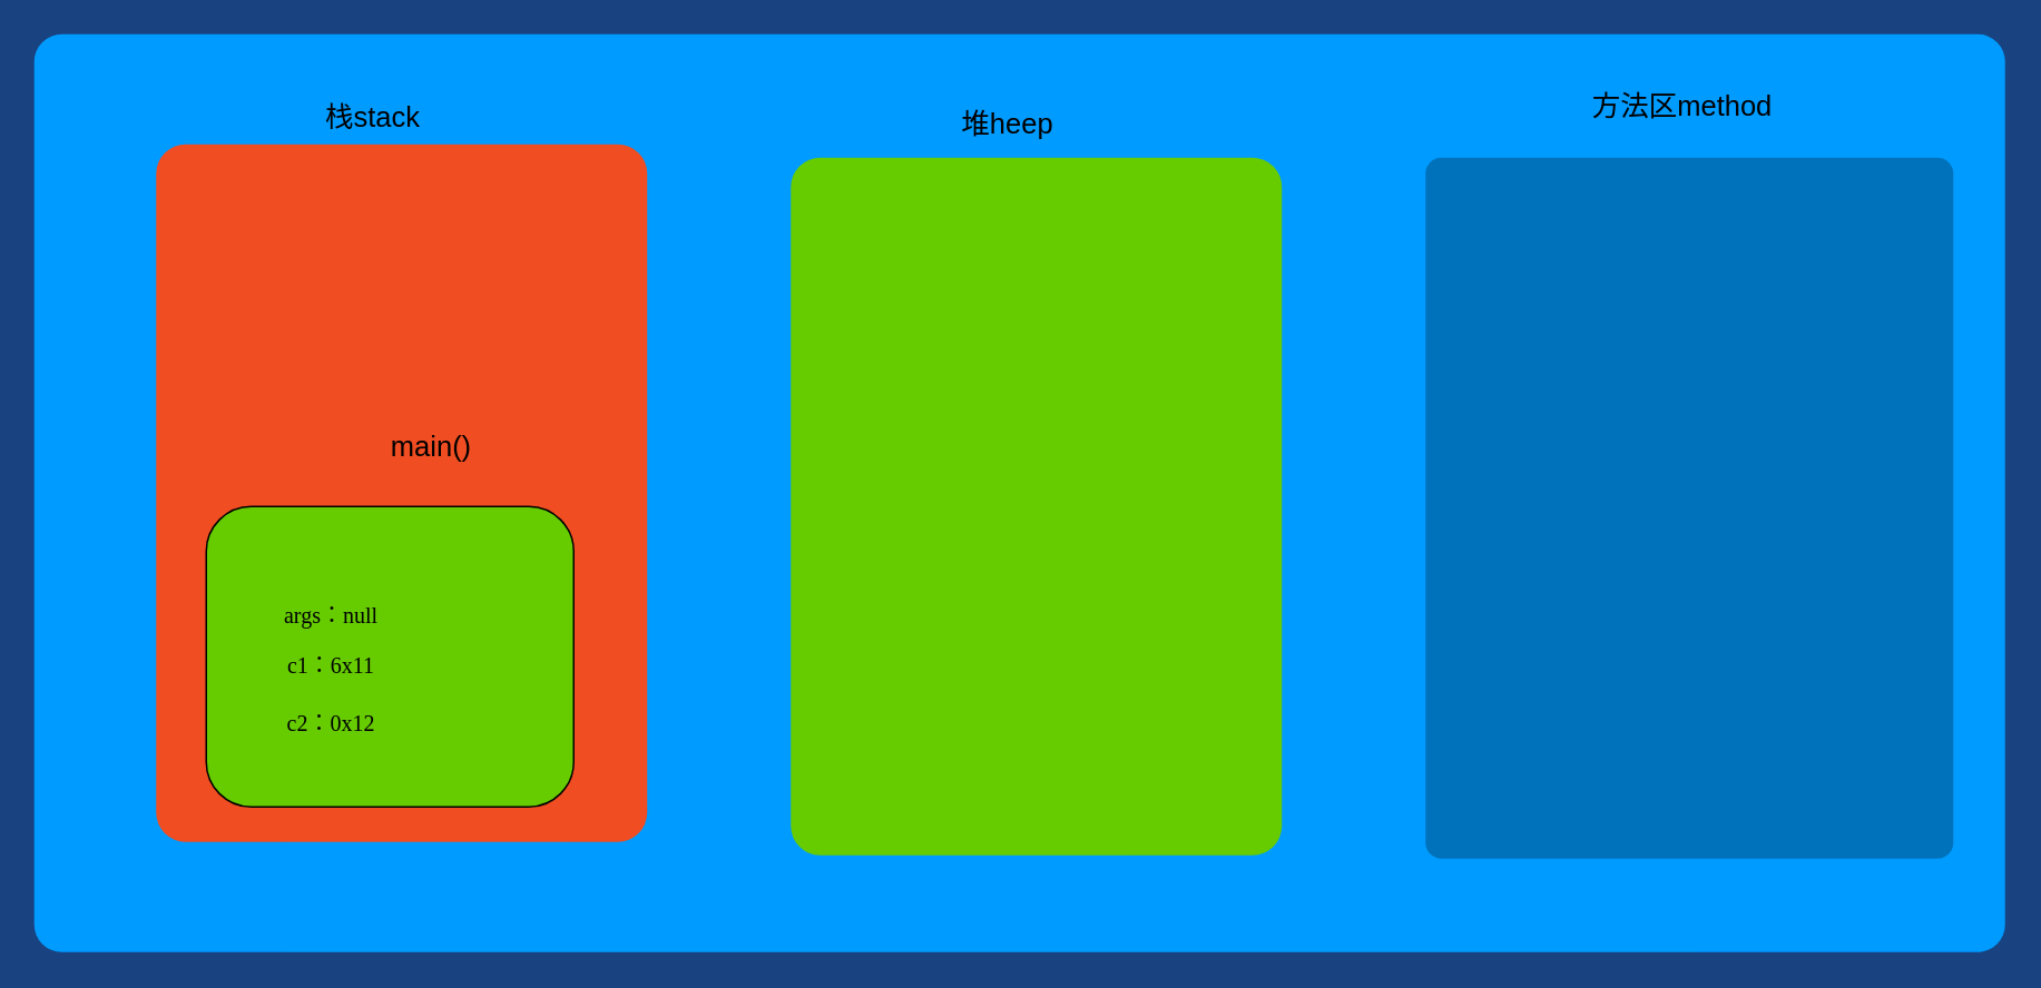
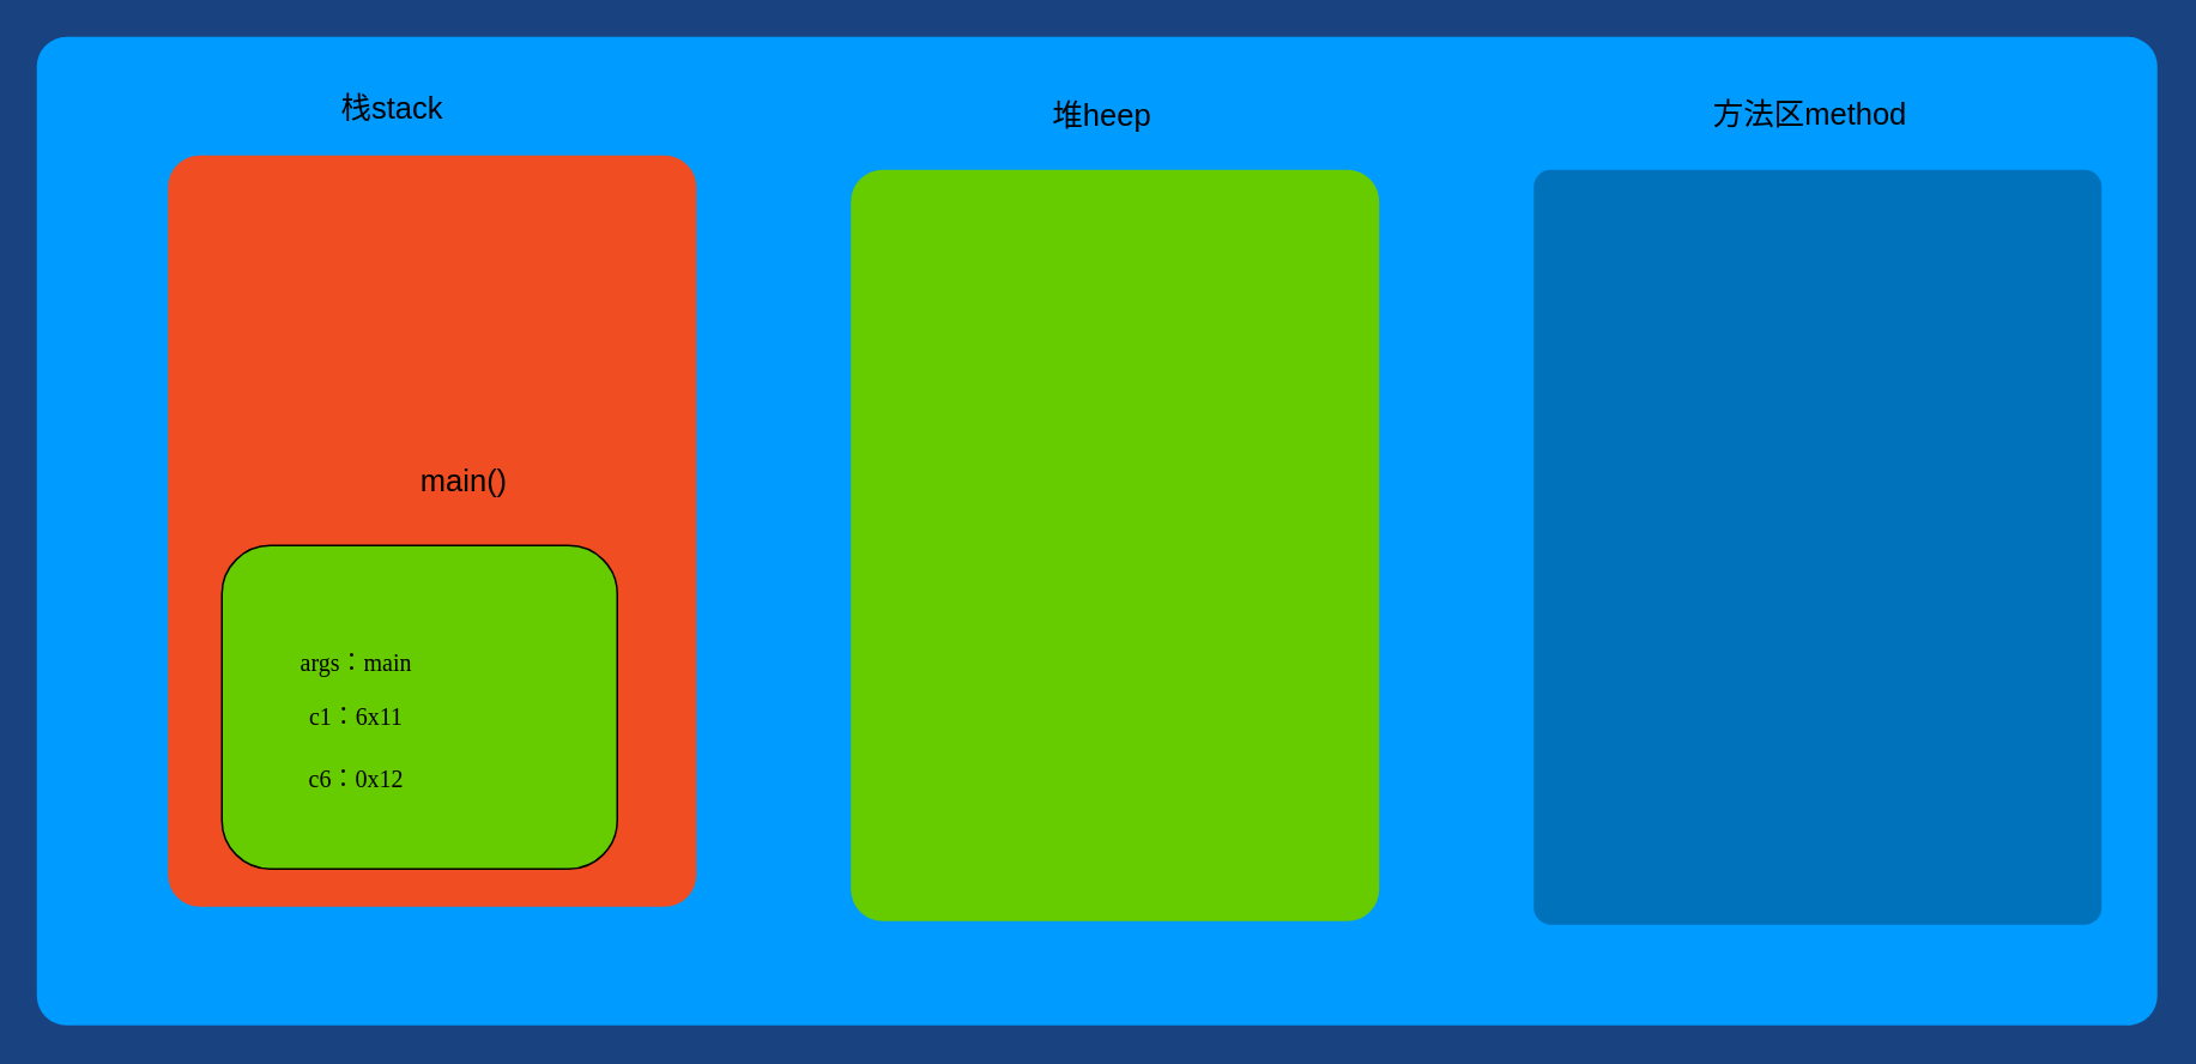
- <mxCell id="8" value="栈stack" style="text;html=1;strokeColor=none;fillColor=none;align=center;verticalAlign=middle;whiteSpace=wrap;rounded=0;strokeWidth=5;fontSize=17;" vertex="1" parent="1"><mxGeometry x="193" y="56" width="60" height="30" as="geometry" /></mxCell>
+ <mxCell id="8" value="栈stack" style="text;html=1;strokeColor=none;fillColor=none;align=center;verticalAlign=middle;whiteSpace=wrap;rounded=0;strokeWidth=5;fontSize=17;" vertex="1" parent="1"><mxGeometry x="188" y="46" width="60" height="30" as="geometry" /></mxCell>
- <mxCell id="12" value="堆heep" style="text;html=1;strokeColor=none;fillColor=none;align=center;verticalAlign=middle;whiteSpace=wrap;rounded=0;strokeWidth=5;fontSize=17;" vertex="1" parent="1"><mxGeometry x="573" y="60" width="60" height="30" as="geometry" /></mxCell>
+ <mxCell id="12" value="堆heep" style="text;html=1;strokeColor=none;fillColor=none;align=center;verticalAlign=middle;whiteSpace=wrap;rounded=0;strokeWidth=5;fontSize=17;" vertex="1" parent="1"><mxGeometry x="583" y="50" width="60" height="30" as="geometry" /></mxCell>
- <mxCell id="11" value="&lt;p class=&quot;MsoNormal&quot;&gt;&lt;span style=&quot;font-size: 10pt&quot;&gt;args：null&lt;/span&gt;&lt;/p&gt;" style="text;html=1;strokeColor=none;fillColor=none;align=center;verticalAlign=middle;whiteSpace=wrap;rounded=0;fontSize=17;fontFamily=Comic Sans MS;" vertex="1" parent="1"><mxGeometry x="143" y="353" width="110" height="30" as="geometry" /></mxCell>
+ <mxCell id="11" value="&lt;p class=&quot;MsoNormal&quot;&gt;&lt;span style=&quot;font-size: 10pt&quot;&gt;args：main&lt;/span&gt;&lt;/p&gt;" style="text;html=1;strokeColor=none;fillColor=none;align=center;verticalAlign=middle;whiteSpace=wrap;rounded=0;fontSize=17;fontFamily=Comic Sans MS;" vertex="1" parent="1"><mxGeometry x="143" y="353" width="110" height="30" as="geometry" /></mxCell>
- <mxCell id="10" value="&lt;p class=&quot;MsoNormal&quot;&gt;&lt;span style=&quot;font-size: 10pt&quot;&gt;c2：0x12&lt;/span&gt;&lt;/p&gt;" style="text;html=1;strokeColor=none;fillColor=none;align=center;verticalAlign=middle;whiteSpace=wrap;rounded=0;fontSize=17;fontFamily=Comic Sans MS;" vertex="1" parent="1"><mxGeometry x="143" y="418" width="110" height="30" as="geometry" /></mxCell>
+ <mxCell id="10" value="&lt;p class=&quot;MsoNormal&quot;&gt;&lt;span style=&quot;font-size: 10pt&quot;&gt;c6：0x12&lt;/span&gt;&lt;/p&gt;" style="text;html=1;strokeColor=none;fillColor=none;align=center;verticalAlign=middle;whiteSpace=wrap;rounded=0;fontSize=17;fontFamily=Comic Sans MS;" vertex="1" parent="1"><mxGeometry x="143" y="418" width="110" height="30" as="geometry" /></mxCell>
